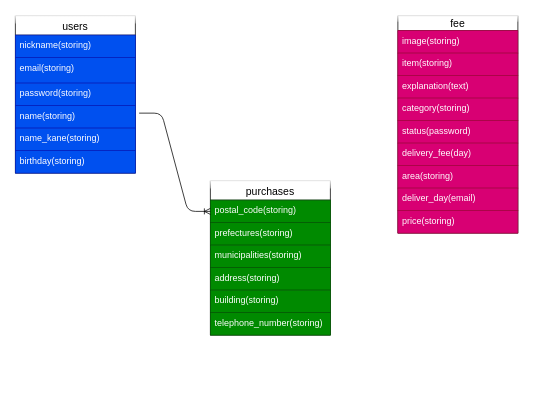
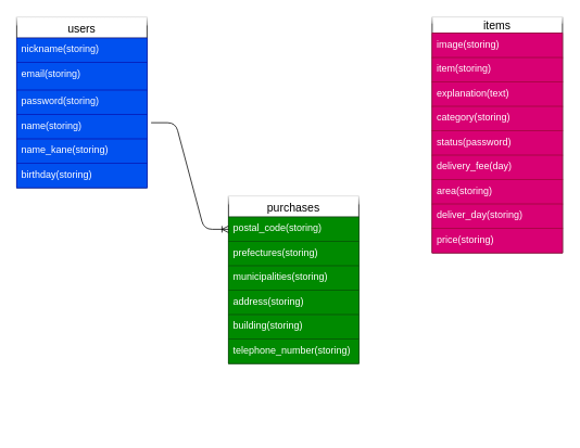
- <mxCell id="9" value="fee" style="swimlane;fontStyle=0;childLayout=stackLayout;horizontal=1;startSize=20;horizontalStack=0;resizeParent=1;resizeParentMax=0;resizeLast=0;collapsible=1;marginBottom=0;align=center;fontSize=14;glass=1;" parent="1" vertex="1"><mxGeometry x="530" y="20" width="160" height="290" as="geometry" /></mxCell>
+ <mxCell id="9" value="items" style="swimlane;fontStyle=0;childLayout=stackLayout;horizontal=1;startSize=20;horizontalStack=0;resizeParent=1;resizeParentMax=0;resizeLast=0;collapsible=1;marginBottom=0;align=center;fontSize=14;glass=1;" parent="1" vertex="1"><mxGeometry x="530" y="20" width="160" height="290" as="geometry" /></mxCell>
- <mxCell id="17" value="deliver_day(email)" style="text;strokeColor=#A50040;fillColor=#d80073;spacingLeft=4;spacingRight=4;overflow=hidden;rotatable=0;points=[[0,0.5],[1,0.5]];portConstraint=eastwest;fontSize=12;fontColor=#ffffff;" parent="9" vertex="1"><mxGeometry y="230" width="160" height="30" as="geometry" /></mxCell>
+ <mxCell id="17" value="deliver_day(storing)" style="text;strokeColor=#A50040;fillColor=#d80073;spacingLeft=4;spacingRight=4;overflow=hidden;rotatable=0;points=[[0,0.5],[1,0.5]];portConstraint=eastwest;fontSize=12;fontColor=#ffffff;" parent="9" vertex="1"><mxGeometry y="230" width="160" height="30" as="geometry" /></mxCell>
